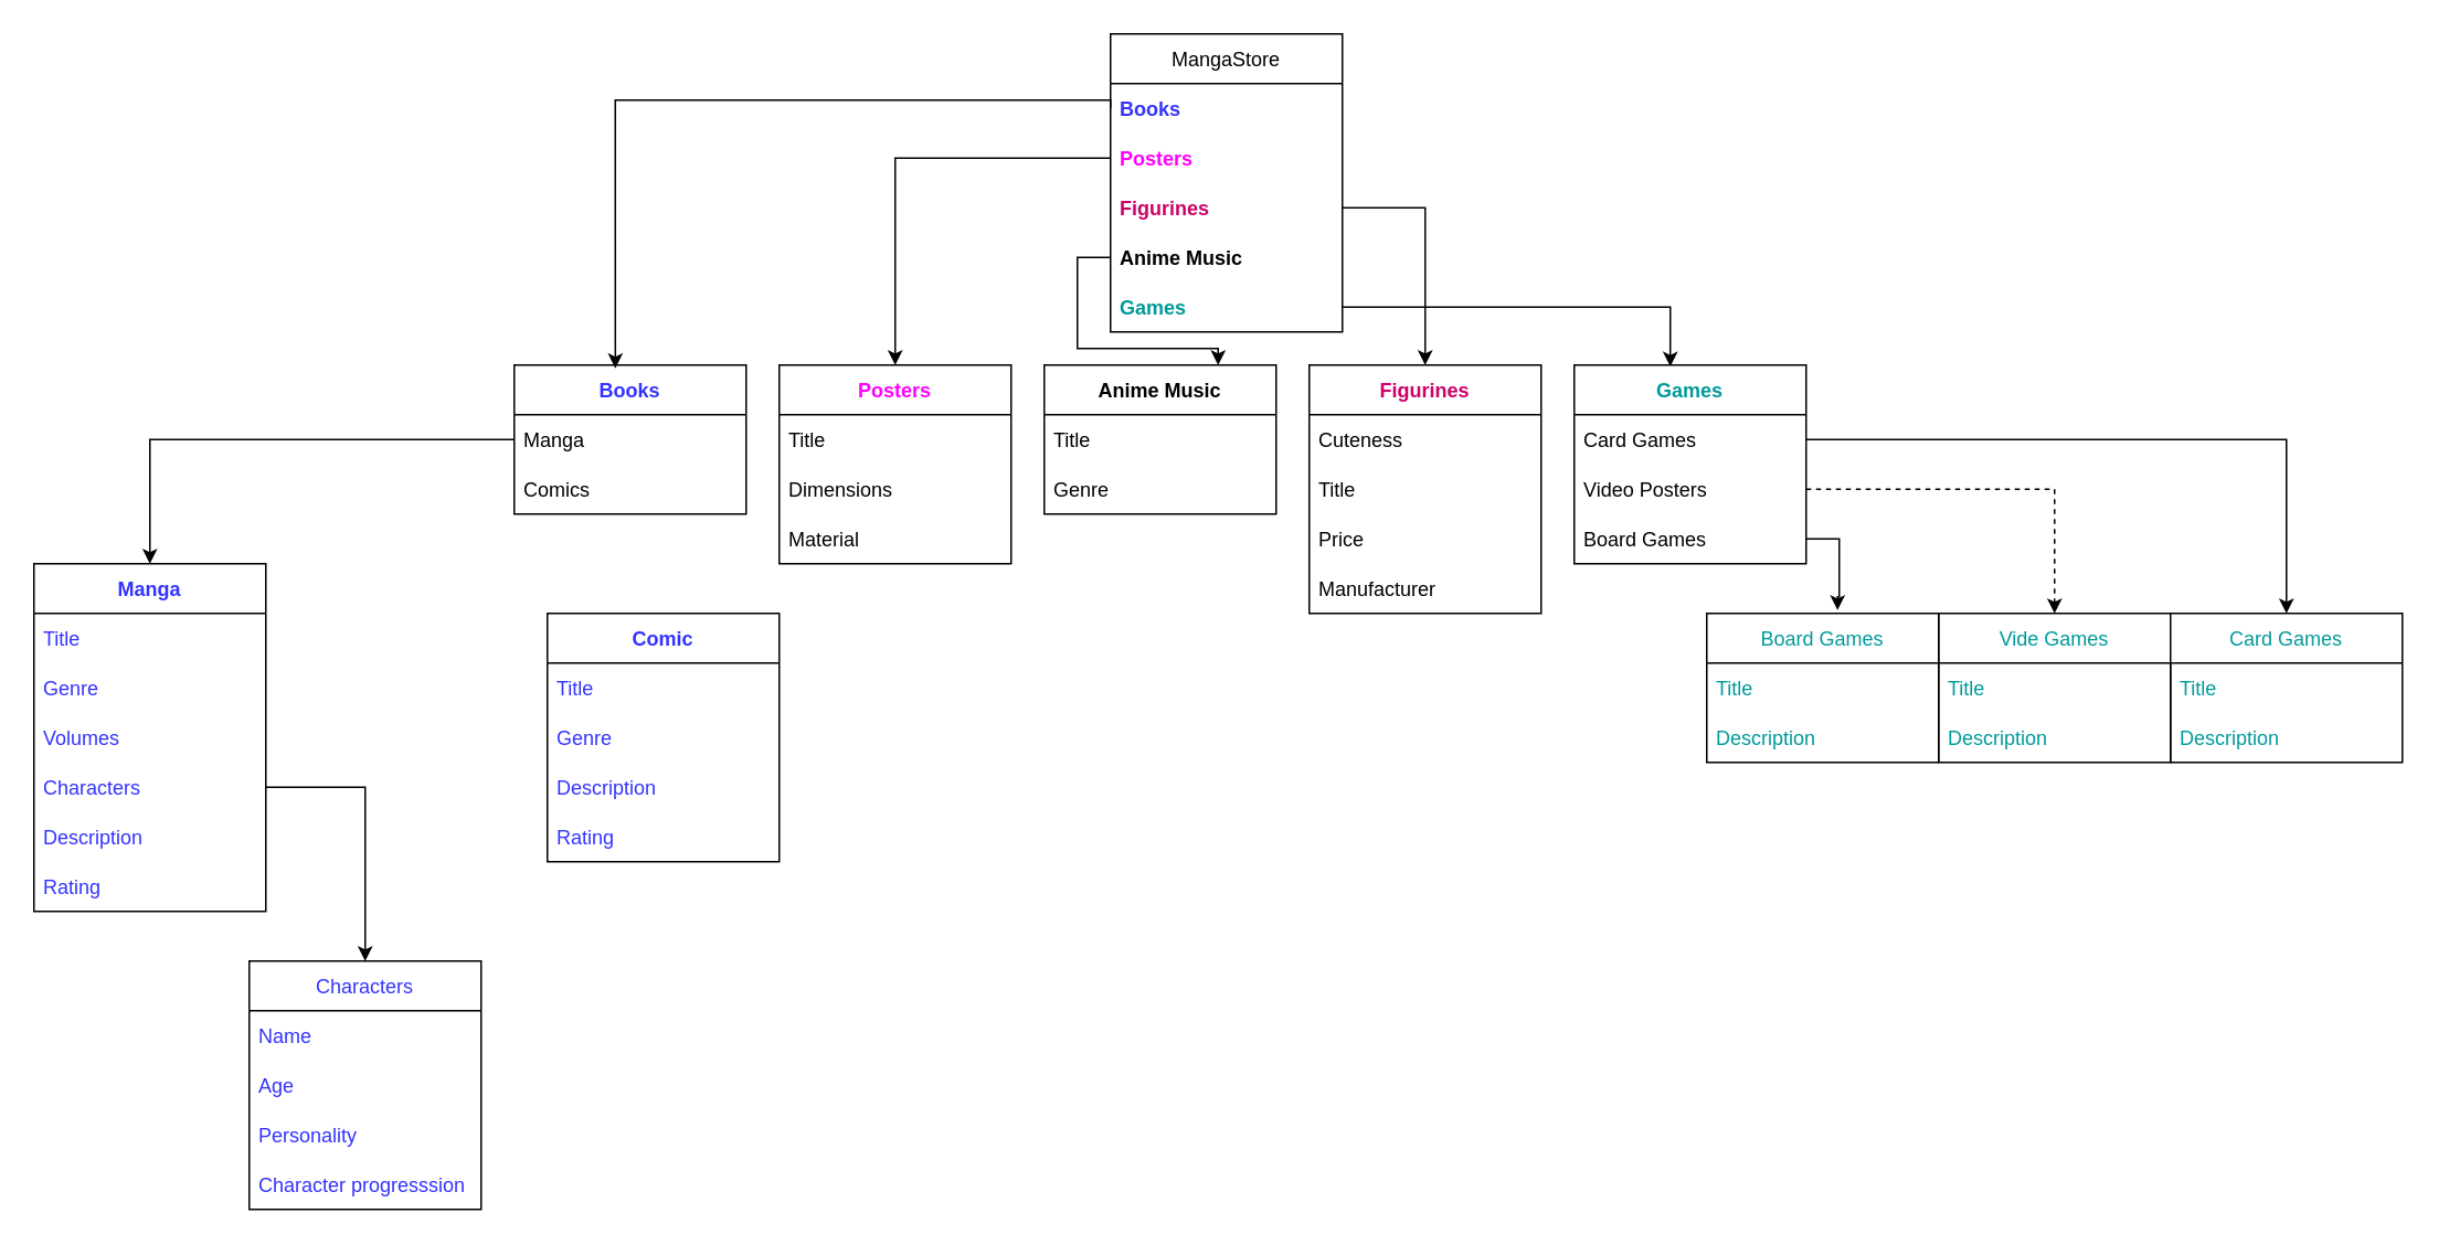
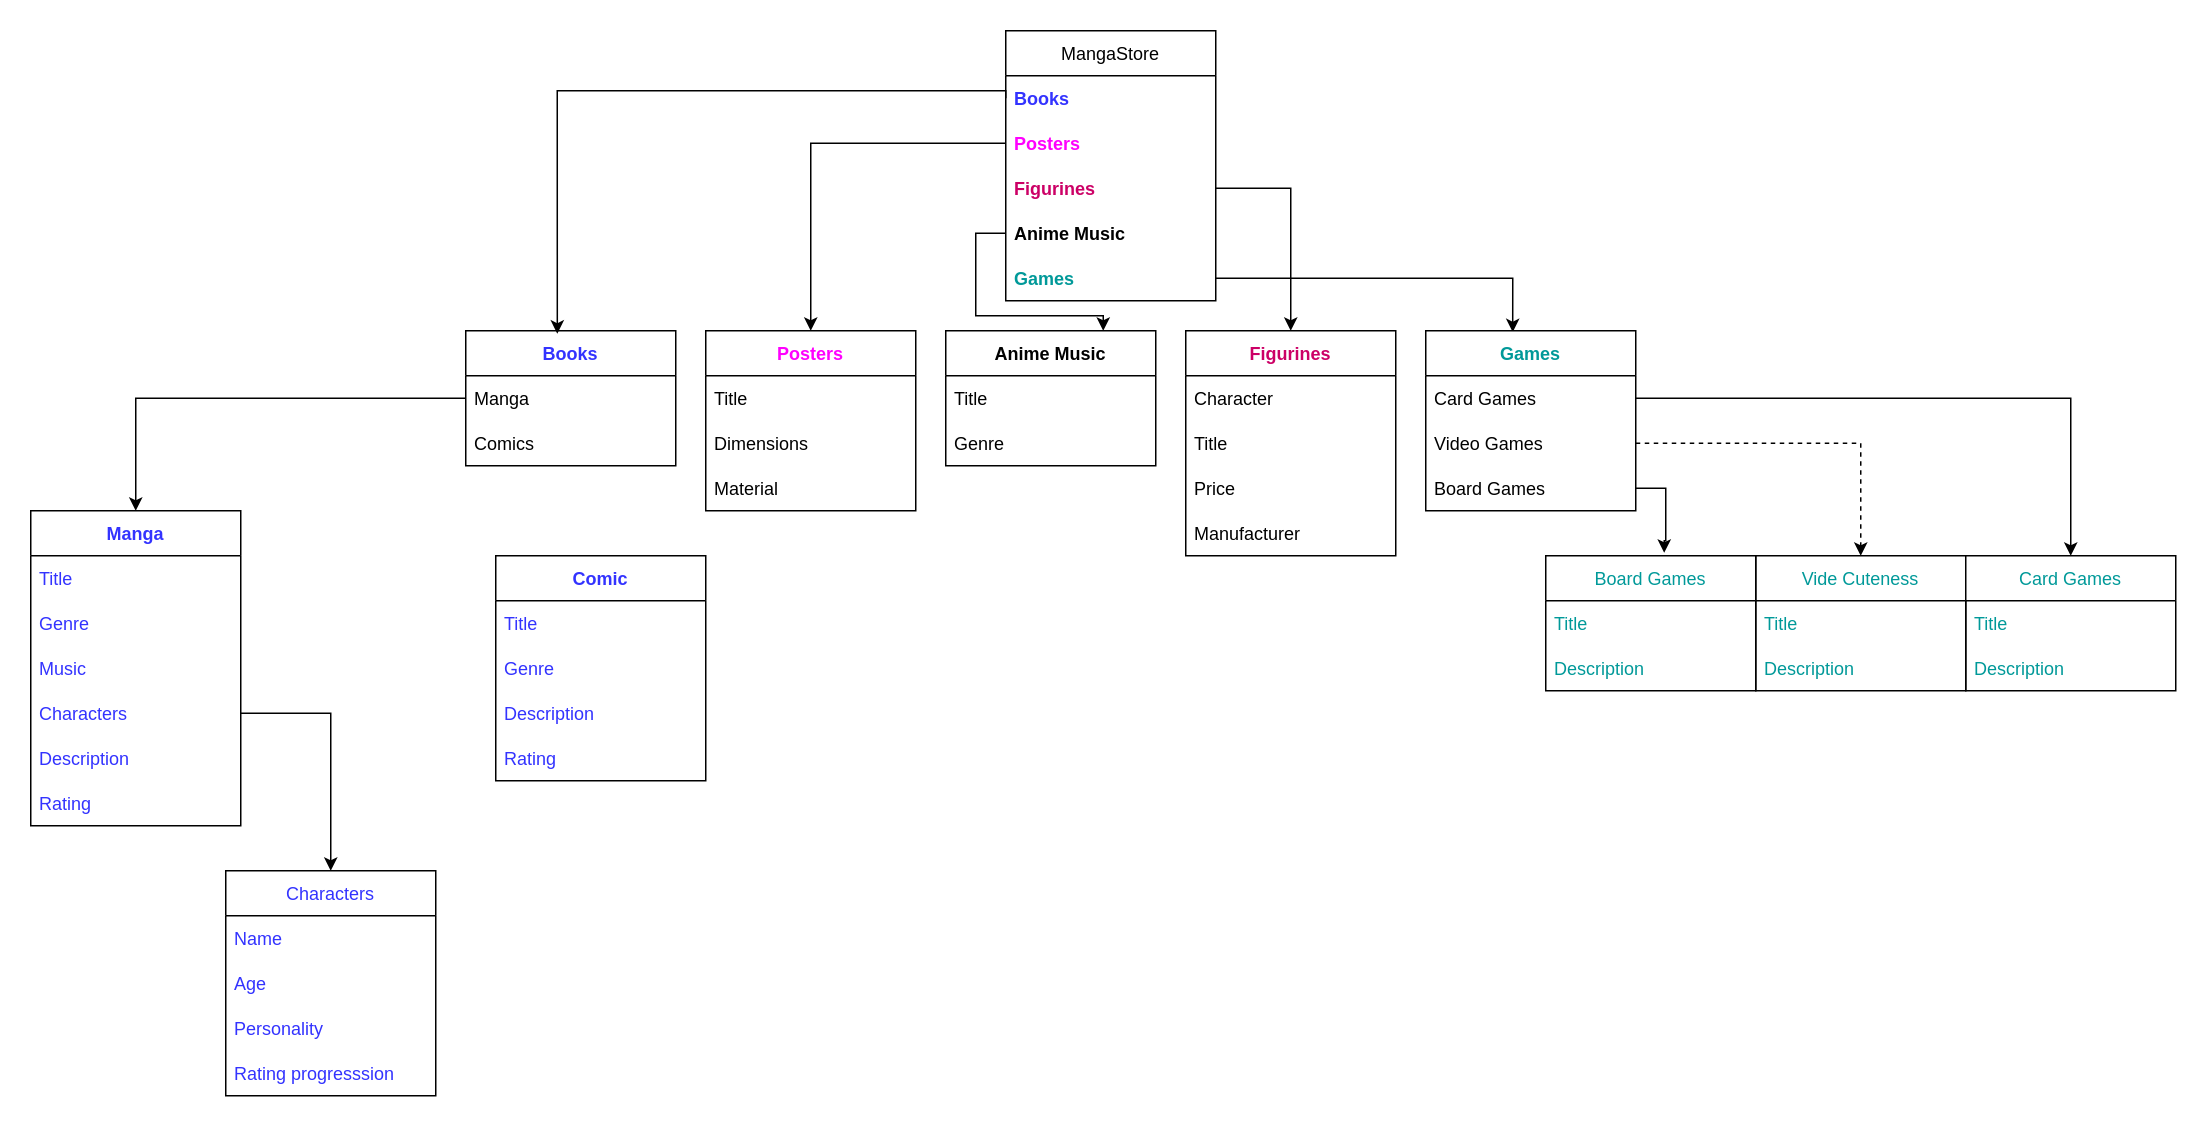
- <mxCell id="22" value="Cuteness    " style="text;strokeColor=none;fillColor=none;align=left;verticalAlign=middle;spacingLeft=4;spacingRight=4;overflow=hidden;points=[[0,0.5],[1,0.5]];portConstraint=eastwest;rotatable=0;" vertex="1" parent="21"><mxGeometry y="30" width="140" height="30" as="geometry" /></mxCell>
+ <mxCell id="22" value="Character    " style="text;strokeColor=none;fillColor=none;align=left;verticalAlign=middle;spacingLeft=4;spacingRight=4;overflow=hidden;points=[[0,0.5],[1,0.5]];portConstraint=eastwest;rotatable=0;" vertex="1" parent="21"><mxGeometry y="30" width="140" height="30" as="geometry" /></mxCell>
- <mxCell id="19" value="Video Posters" style="text;strokeColor=none;fillColor=none;align=left;verticalAlign=middle;spacingLeft=4;spacingRight=4;overflow=hidden;points=[[0,0.5],[1,0.5]];portConstraint=eastwest;rotatable=0;" vertex="1" parent="17"><mxGeometry y="60" width="140" height="30" as="geometry" /></mxCell>
+ <mxCell id="19" value="Video Games" style="text;strokeColor=none;fillColor=none;align=left;verticalAlign=middle;spacingLeft=4;spacingRight=4;overflow=hidden;points=[[0,0.5],[1,0.5]];portConstraint=eastwest;rotatable=0;" vertex="1" parent="17"><mxGeometry y="60" width="140" height="30" as="geometry" /></mxCell>
- <mxCell id="45" value="Vide Games" style="swimlane;fontStyle=0;childLayout=stackLayout;horizontal=1;startSize=30;horizontalStack=0;resizeParent=1;resizeParentMax=0;resizeLast=0;collapsible=1;marginBottom=0;fontColor=#009999;" vertex="1" parent="1"><mxGeometry x="1170" y="370" width="140" height="90" as="geometry" /></mxCell>
+ <mxCell id="45" value="Vide Cuteness" style="swimlane;fontStyle=0;childLayout=stackLayout;horizontal=1;startSize=30;horizontalStack=0;resizeParent=1;resizeParentMax=0;resizeLast=0;collapsible=1;marginBottom=0;fontColor=#009999;" vertex="1" parent="1"><mxGeometry x="1170" y="370" width="140" height="90" as="geometry" /></mxCell>
- <mxCell id="35" value="Volumes" style="text;strokeColor=none;fillColor=none;align=left;verticalAlign=middle;spacingLeft=4;spacingRight=4;overflow=hidden;points=[[0,0.5],[1,0.5]];portConstraint=eastwest;rotatable=0;fontColor=#3333FF;" vertex="1" parent="32"><mxGeometry y="90" width="140" height="30" as="geometry" /></mxCell>
+ <mxCell id="35" value="Music" style="text;strokeColor=none;fillColor=none;align=left;verticalAlign=middle;spacingLeft=4;spacingRight=4;overflow=hidden;points=[[0,0.5],[1,0.5]];portConstraint=eastwest;rotatable=0;fontColor=#3333FF;" vertex="1" parent="32"><mxGeometry y="90" width="140" height="30" as="geometry" /></mxCell>
- <mxCell id="61" value="Character progresssion" style="text;strokeColor=none;fillColor=none;align=left;verticalAlign=middle;spacingLeft=4;spacingRight=4;overflow=hidden;points=[[0,0.5],[1,0.5]];portConstraint=eastwest;rotatable=0;fontColor=#3333FF;" vertex="1" parent="57"><mxGeometry y="120" width="140" height="30" as="geometry" /></mxCell>
+ <mxCell id="61" value="Rating progresssion" style="text;strokeColor=none;fillColor=none;align=left;verticalAlign=middle;spacingLeft=4;spacingRight=4;overflow=hidden;points=[[0,0.5],[1,0.5]];portConstraint=eastwest;rotatable=0;fontColor=#3333FF;" vertex="1" parent="57"><mxGeometry y="120" width="140" height="30" as="geometry" /></mxCell>
